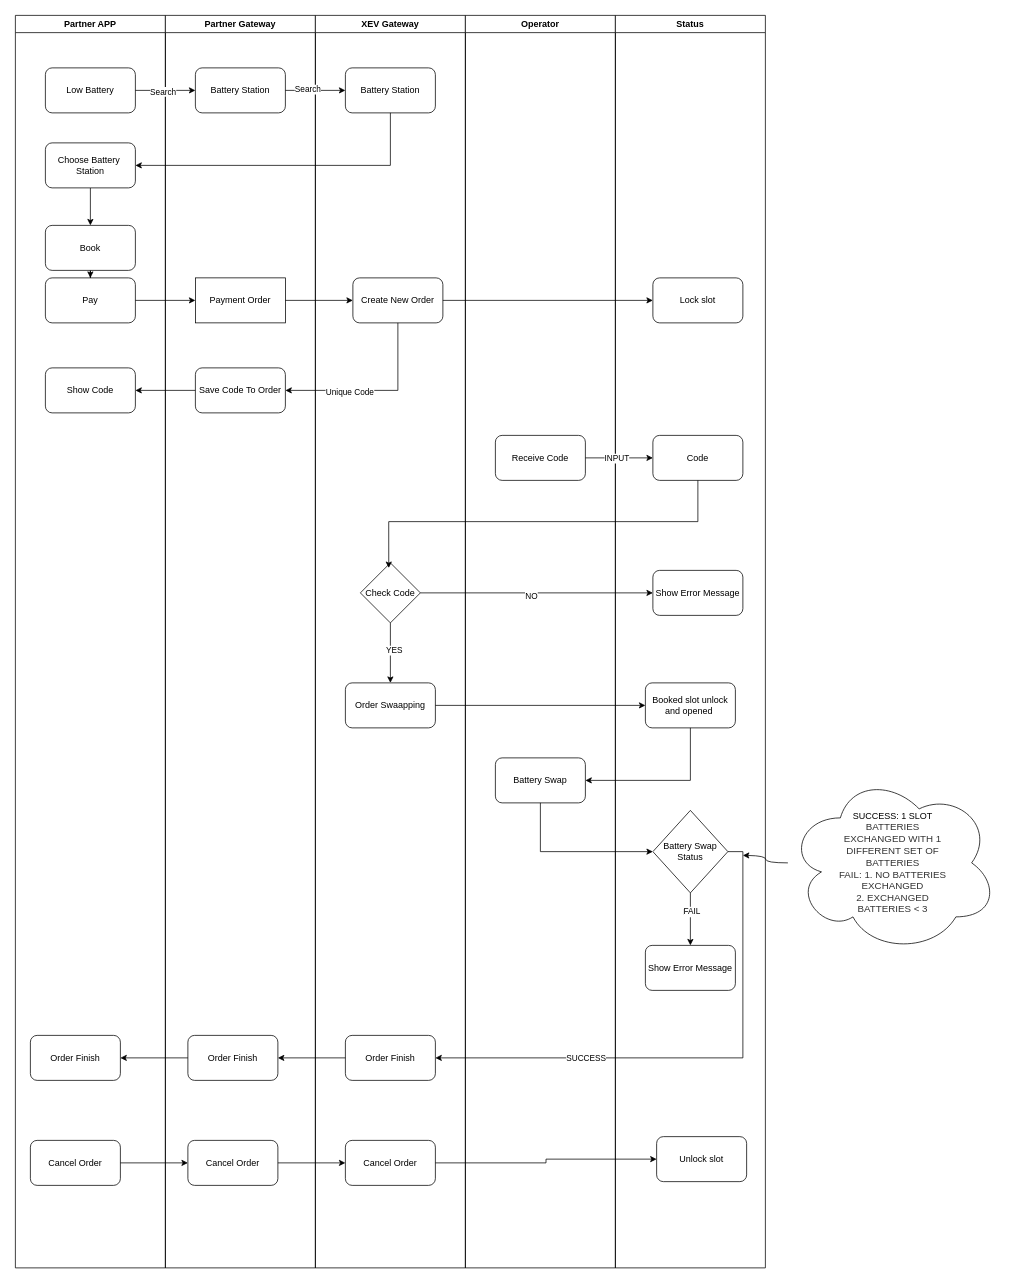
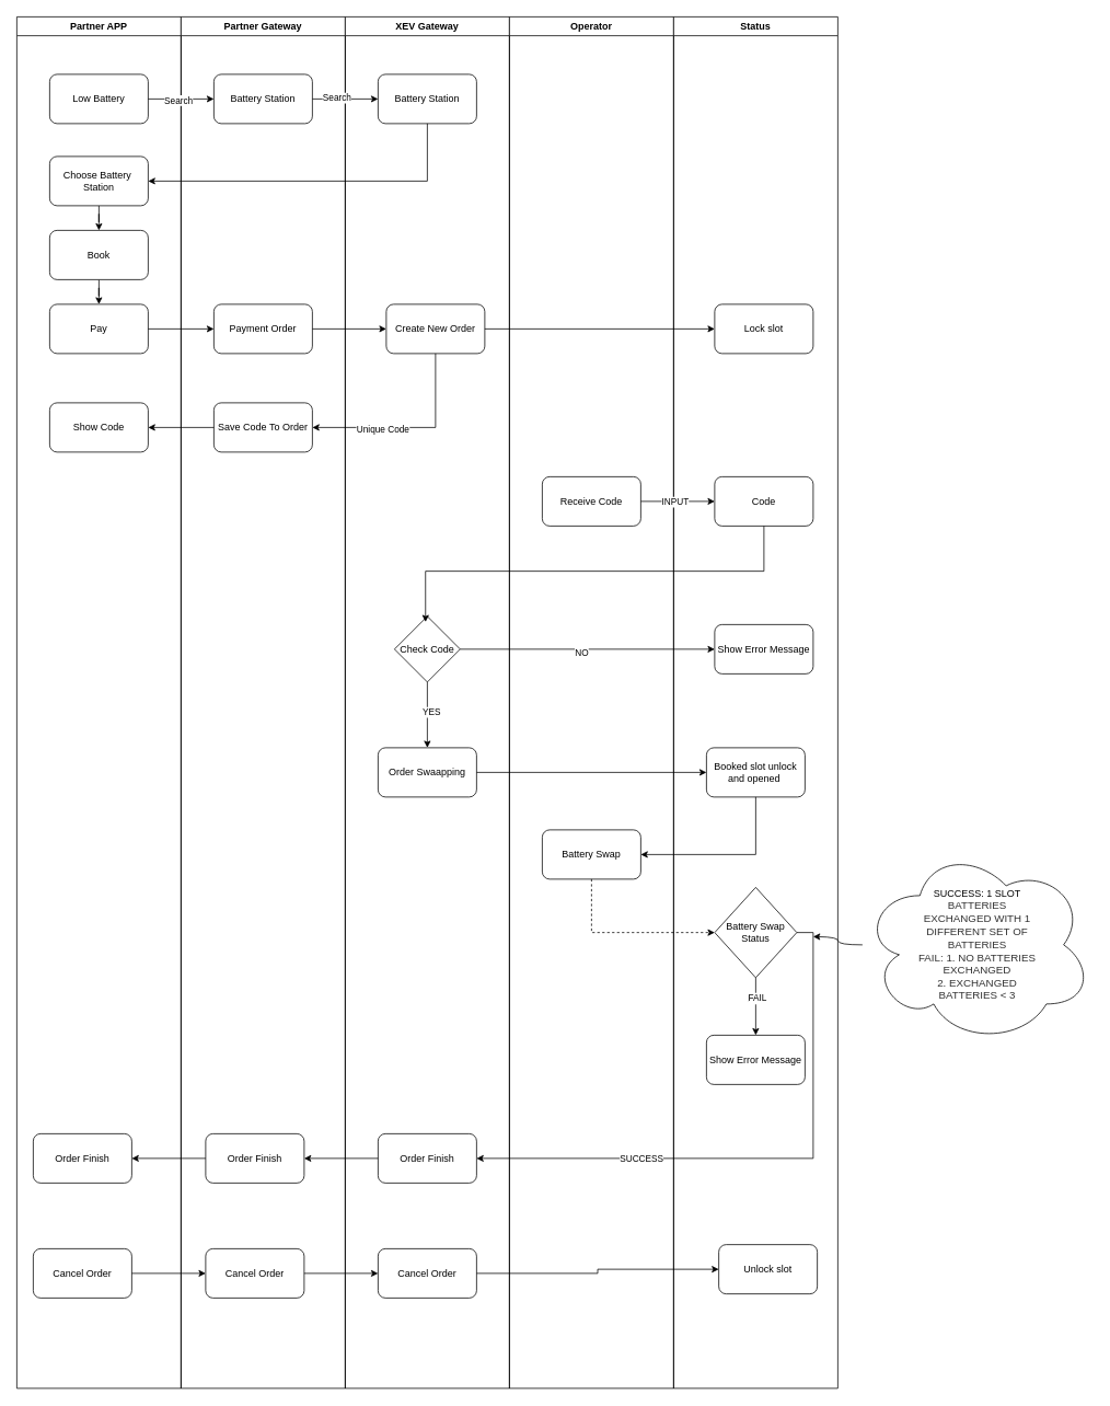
- <mxCell id="7" value="Book" style="rounded=1;whiteSpace=wrap;html=1;" vertex="1" parent="2"><mxGeometry x="40" y="280" width="120" height="60" as="geometry" /></mxCell>
+ <mxCell id="7" value="Book" style="rounded=1;whiteSpace=wrap;html=1;" vertex="1" parent="2"><mxGeometry x="40" y="260" width="120" height="60" as="geometry" /></mxCell>
- <mxCell id="14" value="Payment Order" style="whiteSpace=wrap;html=1;rounded=0;" vertex="1" parent="12"><mxGeometry x="40" y="350" width="120" height="60" as="geometry" /></mxCell>
+ <mxCell id="14" value="Payment Order" style="rounded=1;whiteSpace=wrap;html=1;" vertex="1" parent="12"><mxGeometry x="40" y="350" width="120" height="60" as="geometry" /></mxCell>
- <mxCell id="59" style="edgeStyle=orthogonalEdgeStyle;rounded=0;orthogonalLoop=1;jettySize=auto;html=1;entryX=0;entryY=0.5;entryDx=0;entryDy=0;exitX=0.5;exitY=1;exitDx=0;exitDy=0;" edge="1" parent="1" source="29" target="38"><mxGeometry relative="1" as="geometry" /></mxCell>
+ <mxCell id="59" style="edgeStyle=orthogonalEdgeStyle;rounded=0;orthogonalLoop=1;jettySize=auto;html=1;entryX=0;entryY=0.5;entryDx=0;entryDy=0;exitX=0.5;exitY=1;exitDx=0;exitDy=0;dashed=1;" edge="1" parent="1" source="29" target="38"><mxGeometry relative="1" as="geometry" /></mxCell>
